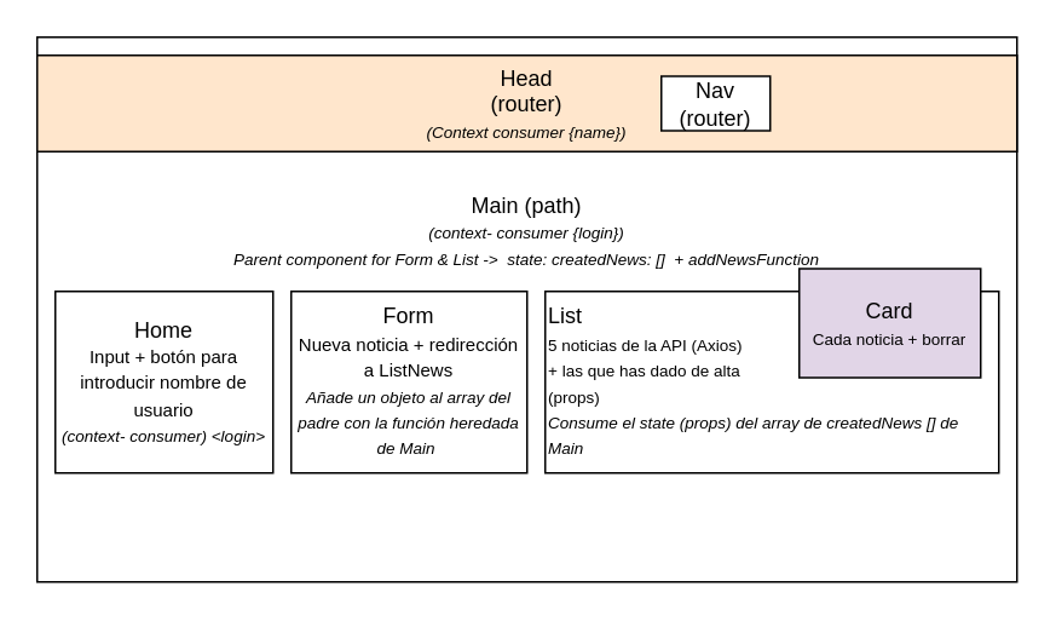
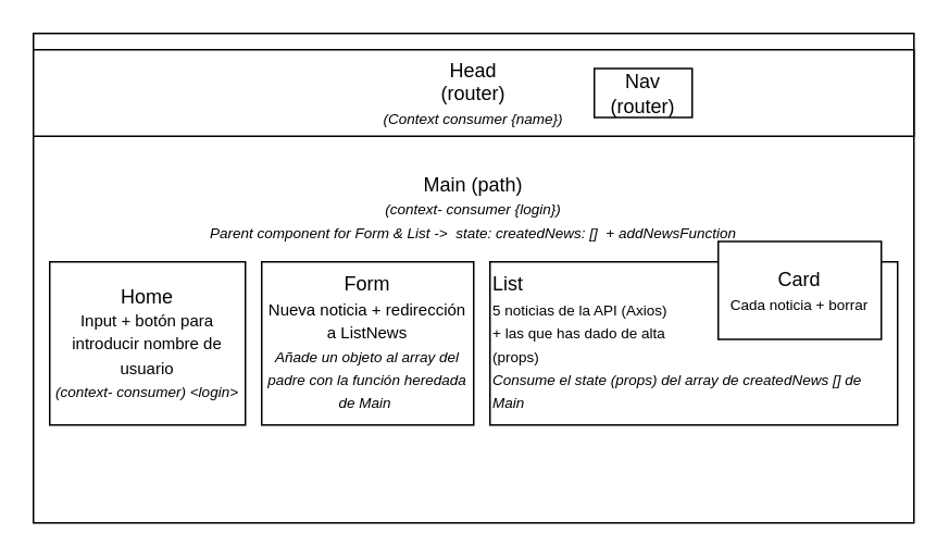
- <mxCell id="4" value="Head &lt;br&gt;(router)&lt;br&gt;&lt;font style=&quot;font-size: 9px&quot;&gt;&lt;i&gt;(Context consumer {name})&lt;/i&gt;&lt;/font&gt;" style="rounded=0;whiteSpace=wrap;html=1;fillColor=#ffe6cc;" parent="1" vertex="1"><mxGeometry x="20" y="30" width="540" height="53" as="geometry" /></mxCell>
+ <mxCell id="4" value="Head &lt;br&gt;(router)&lt;br&gt;&lt;font style=&quot;font-size: 9px&quot;&gt;&lt;i&gt;(Context consumer {name})&lt;/i&gt;&lt;/font&gt;" style="rounded=0;whiteSpace=wrap;html=1;" parent="1" vertex="1"><mxGeometry x="20" y="30" width="540" height="53" as="geometry" /></mxCell>
- <mxCell id="8" value="Card&lt;br&gt;&lt;font style=&quot;font-size: 9px&quot;&gt;Cada noticia + borrar&lt;/font&gt;" style="rounded=0;whiteSpace=wrap;html=1;fillColor=#e1d5e7;" parent="1" vertex="1"><mxGeometry x="440" y="147.5" width="100" height="60" as="geometry" /></mxCell>
+ <mxCell id="8" value="Card&lt;br&gt;&lt;font style=&quot;font-size: 9px&quot;&gt;Cada noticia + borrar&lt;/font&gt;" style="rounded=0;whiteSpace=wrap;html=1;" parent="1" vertex="1"><mxGeometry x="440" y="147.5" width="100" height="60" as="geometry" /></mxCell>
